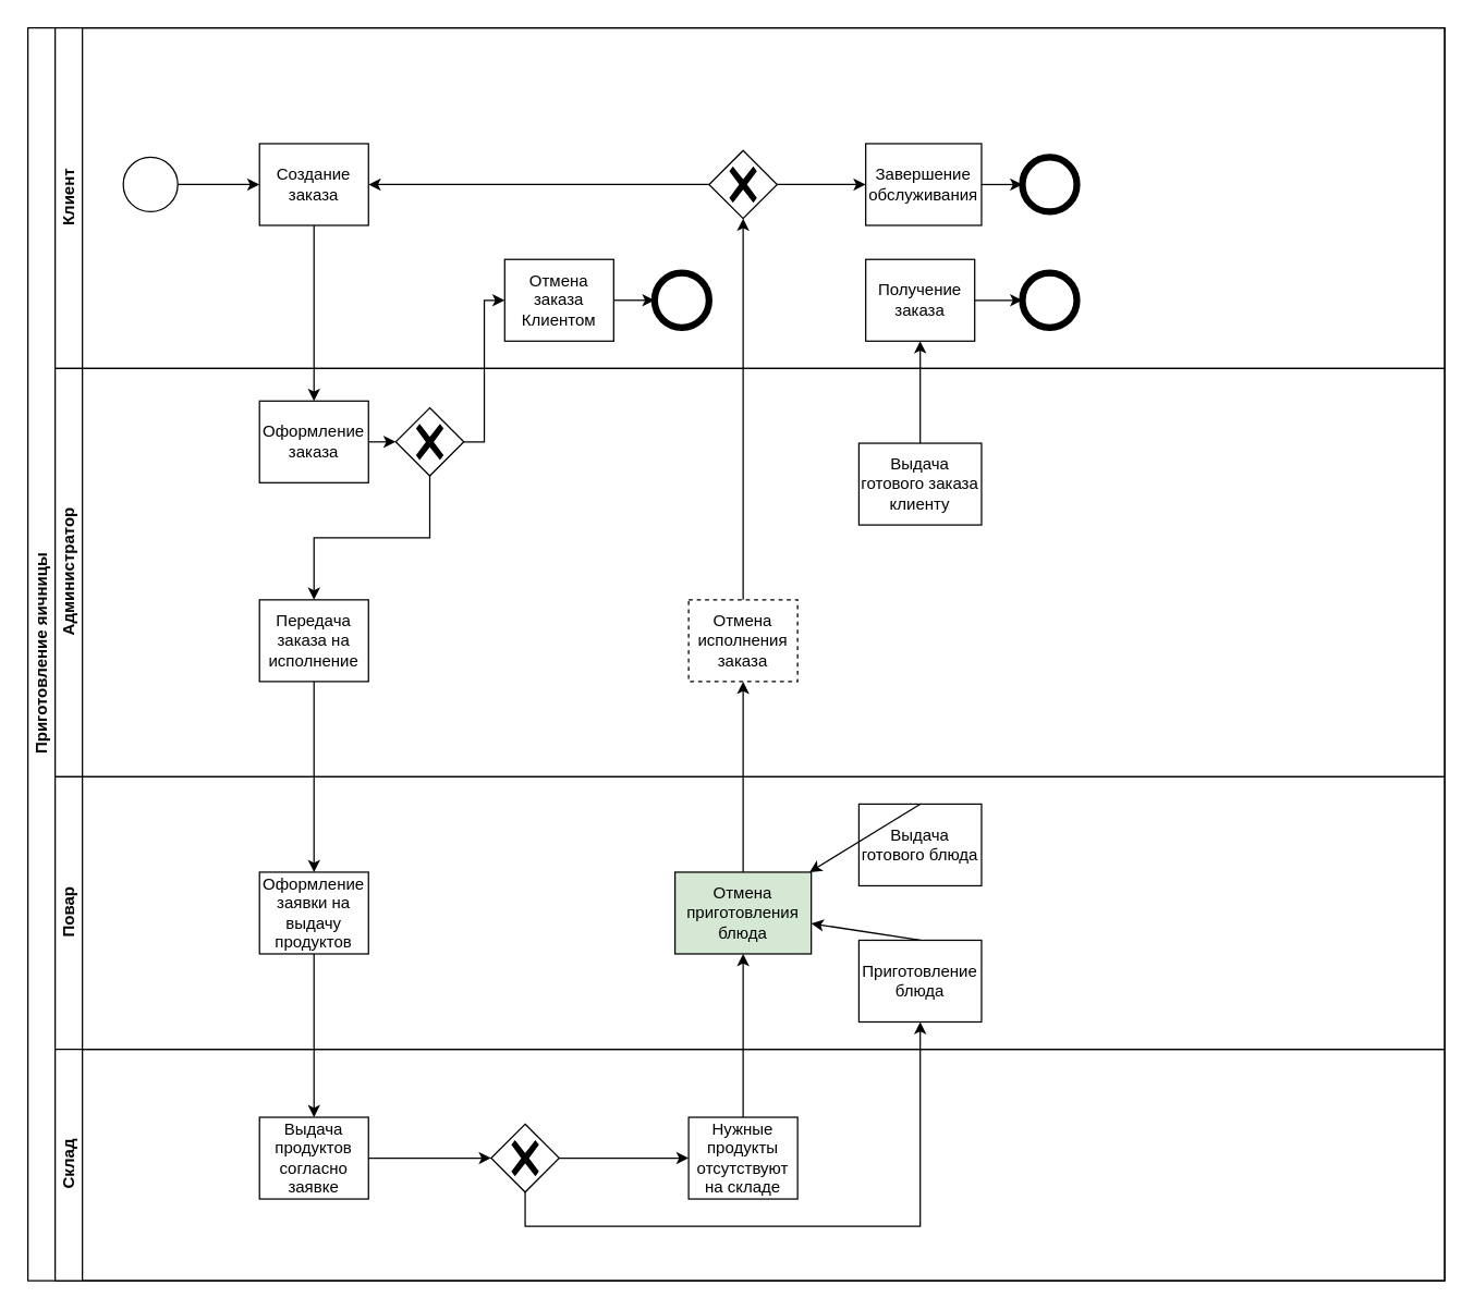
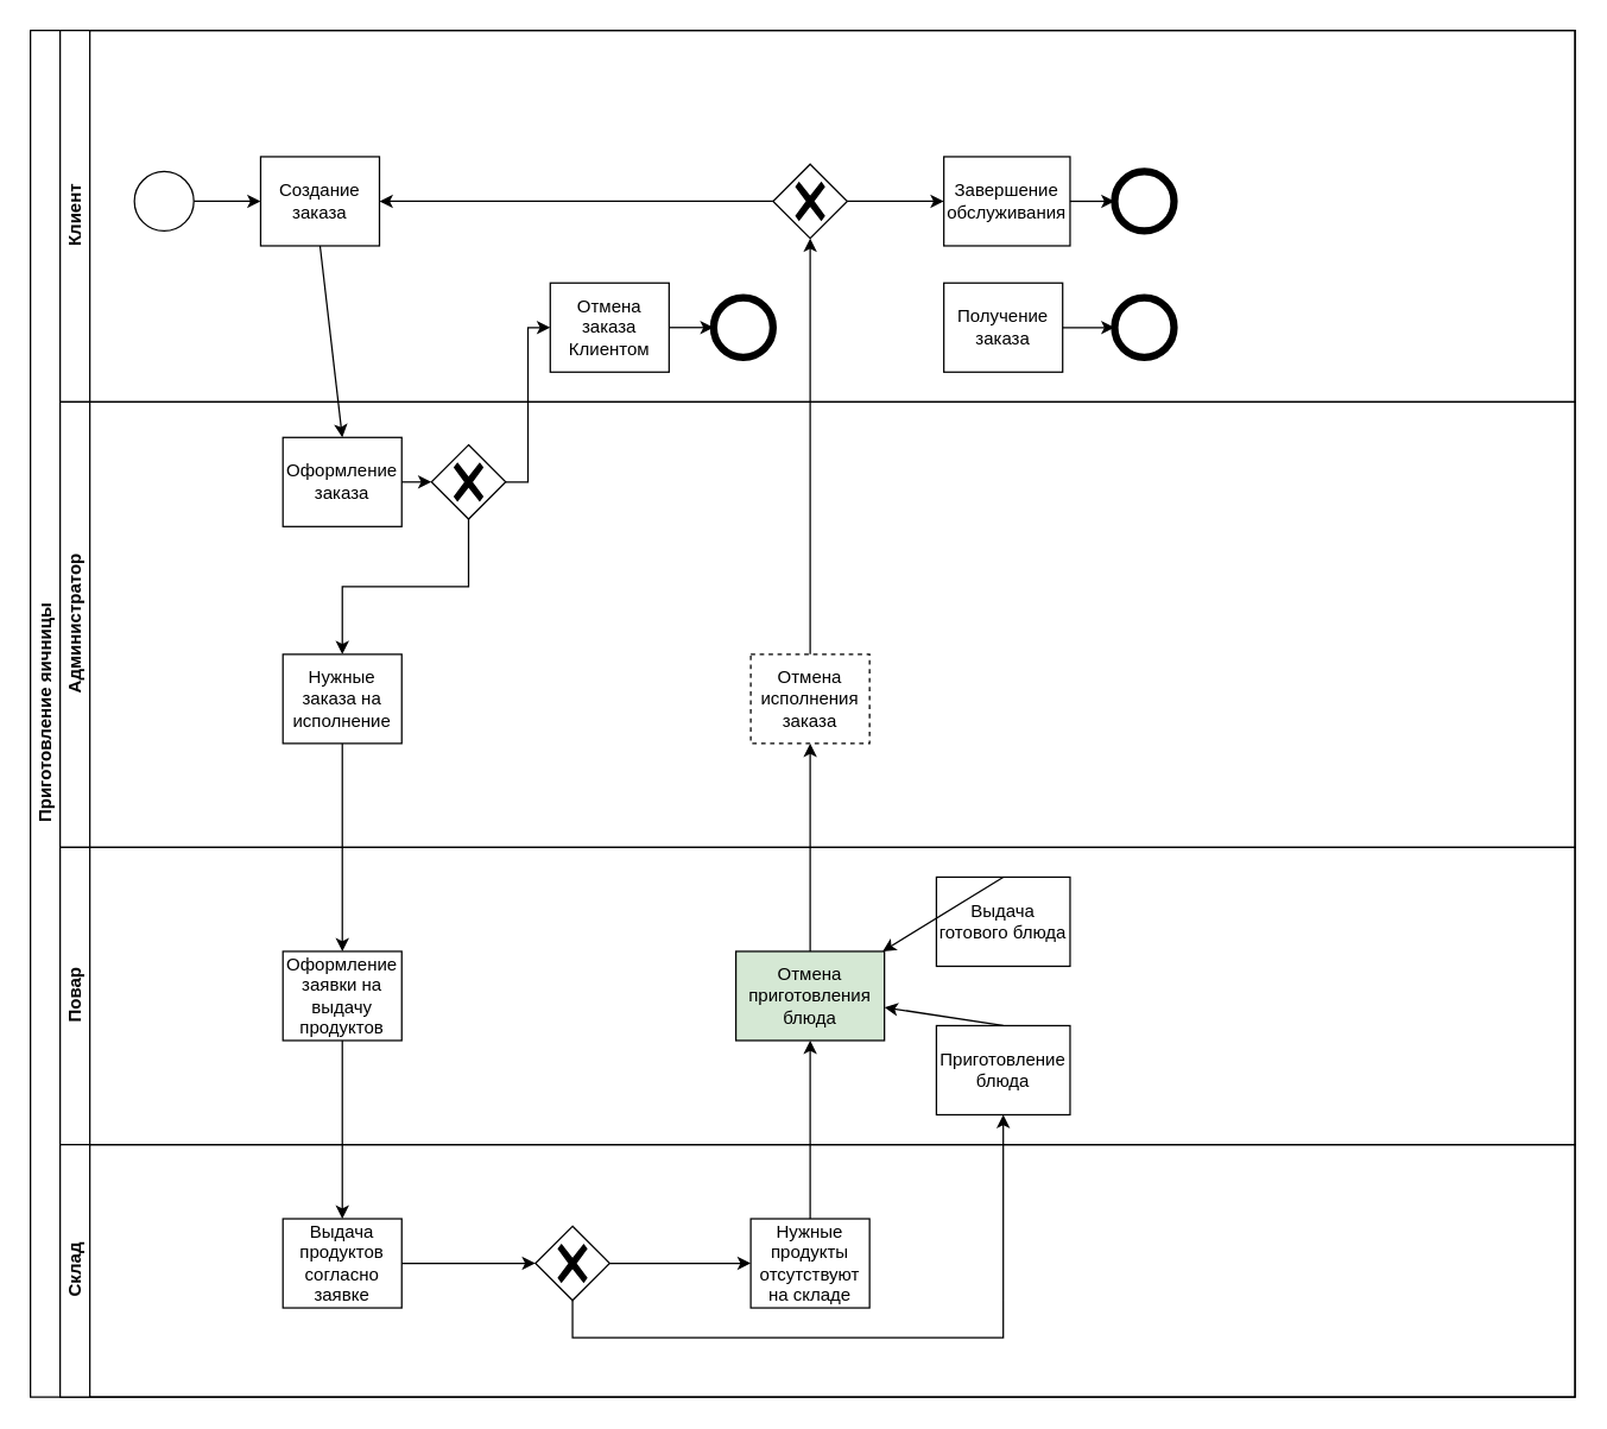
- <mxCell id="7" value="Создание заказа" style="rounded=0;whiteSpace=wrap;html=1;fontFamily=Helvetica;fontSize=12;fontColor=#000000;align=center;" parent="4" vertex="1"><mxGeometry x="150" y="85" width="80" height="60" as="geometry" /></mxCell>
+ <mxCell id="7" value="Создание заказа" style="rounded=0;whiteSpace=wrap;html=1;fontFamily=Helvetica;fontSize=12;fontColor=#000000;align=center;" parent="4" vertex="1"><mxGeometry x="135" y="85" width="80" height="60" as="geometry" /></mxCell>
- <mxCell id="41" value="" style="endArrow=classic;html=1;rounded=0;exitX=0.5;exitY=0;exitDx=0;exitDy=0;entryX=0.5;entryY=1;entryDx=0;entryDy=0;" edge="1" parent="2" source="23" target="8"><mxGeometry width="50" height="50" relative="1" as="geometry"><mxPoint x="350" y="310" as="sourcePoint" /><mxPoint x="400" y="260" as="targetPoint" /></mxGeometry></mxCell>
- <mxCell id="23" value="Выдача готового заказа клиенту" style="rounded=0;whiteSpace=wrap;html=1;fontFamily=Helvetica;fontSize=12;fontColor=#000000;align=center;" vertex="1" parent="20"><mxGeometry x="590" y="55" width="90" height="60" as="geometry" /></mxCell>
- <mxCell id="26" value="Передача заказа на исполнение" style="rounded=0;whiteSpace=wrap;html=1;fontFamily=Helvetica;fontSize=12;fontColor=#000000;align=center;" vertex="1" parent="20"><mxGeometry x="150" y="170" width="80" height="60" as="geometry" /></mxCell>
+ <mxCell id="26" value="Нужные заказа на исполнение" style="rounded=0;whiteSpace=wrap;html=1;fontFamily=Helvetica;fontSize=12;fontColor=#000000;align=center;" vertex="1" parent="20"><mxGeometry x="150" y="170" width="80" height="60" as="geometry" /></mxCell>
